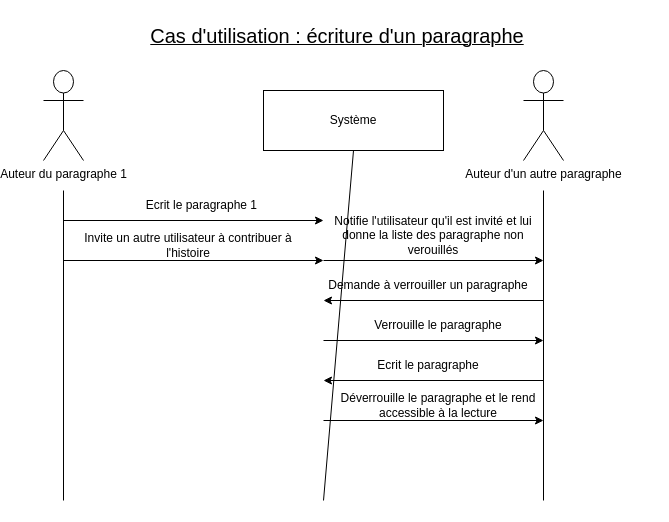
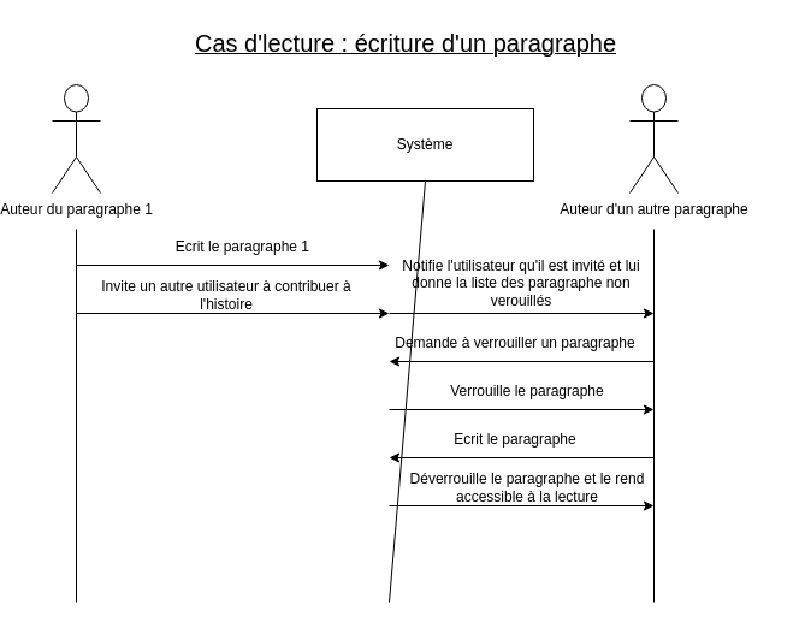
- <mxCell id="22" value="&lt;u&gt;&lt;font style=&quot;font-size: 20px&quot;&gt;Cas d'utilisation : écriture d'un paragraphe&lt;/font&gt;&lt;/u&gt;" style="text;html=1;strokeColor=none;fillColor=none;align=center;verticalAlign=middle;whiteSpace=wrap;rounded=0;" vertex="1" parent="1"><mxGeometry x="20" width="620" height="30" as="geometry" y="20" /></mxCell>
+ <mxCell id="22" value="&lt;u&gt;&lt;font style=&quot;font-size: 20px&quot;&gt;Cas d'lecture : écriture d'un paragraphe&lt;/font&gt;&lt;/u&gt;" style="text;html=1;strokeColor=none;fillColor=none;align=center;verticalAlign=middle;whiteSpace=wrap;rounded=0;" vertex="1" parent="1"><mxGeometry x="20" width="620" height="30" as="geometry" y="20" /></mxCell>
